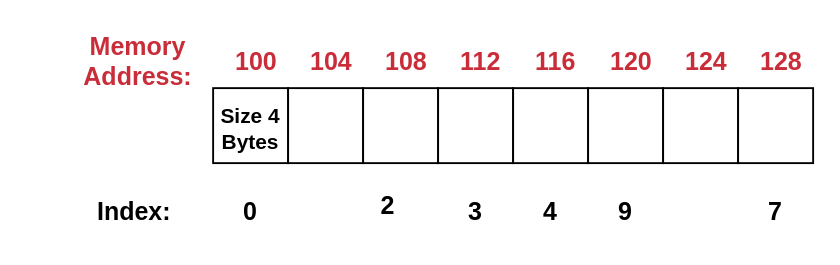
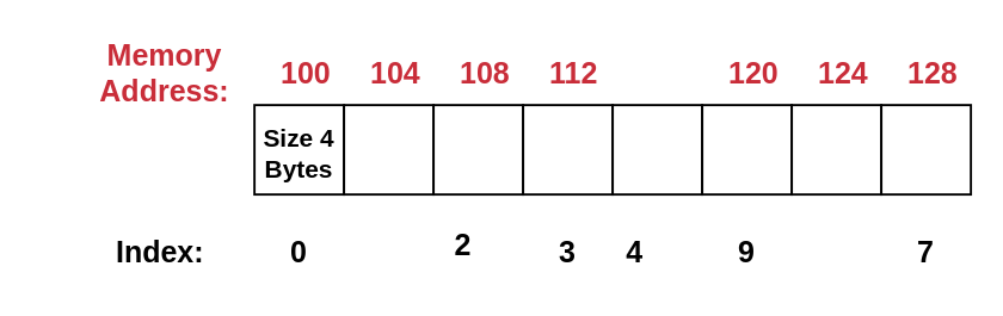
- <mxCell id="23" value="116" style="html=1;overflow=block;blockSpacing=1;whiteSpace=wrap;fontSize=20;fontColor=#c92d39;fontStyle=1;spacing=3.8;strokeOpacity=0;fillOpacity=0;fillColor=#ffffff;strokeWidth=1.5;" vertex="1" parent="1"><mxGeometry x="425" y="25" width="30" height="45" as="geometry" /></mxCell>
- <mxCell id="14" value="4" style="html=1;overflow=block;blockSpacing=1;whiteSpace=wrap;fontSize=20;fontColor=default;fontStyle=1;spacing=3.8;strokeOpacity=0;fillOpacity=0;fillColor=#ffffff;strokeWidth=1.5;" vertex="1" parent="1"><mxGeometry x="425" y="145" width="30" height="45" as="geometry" /></mxCell>
+ <mxCell id="14" value="4" style="html=1;overflow=block;blockSpacing=1;whiteSpace=wrap;fontSize=20;fontColor=default;fontStyle=1;spacing=3.8;strokeOpacity=0;fillOpacity=0;fillColor=#ffffff;strokeWidth=1.5;" vertex="1" parent="1"><mxGeometry x="410" y="145" width="30" height="45" as="geometry" /></mxCell>
